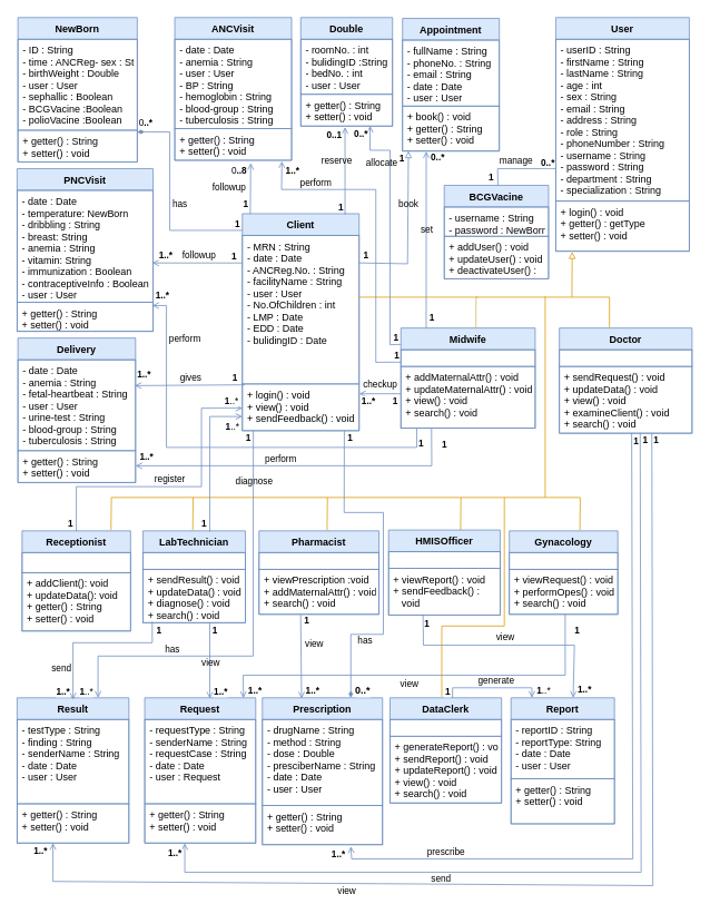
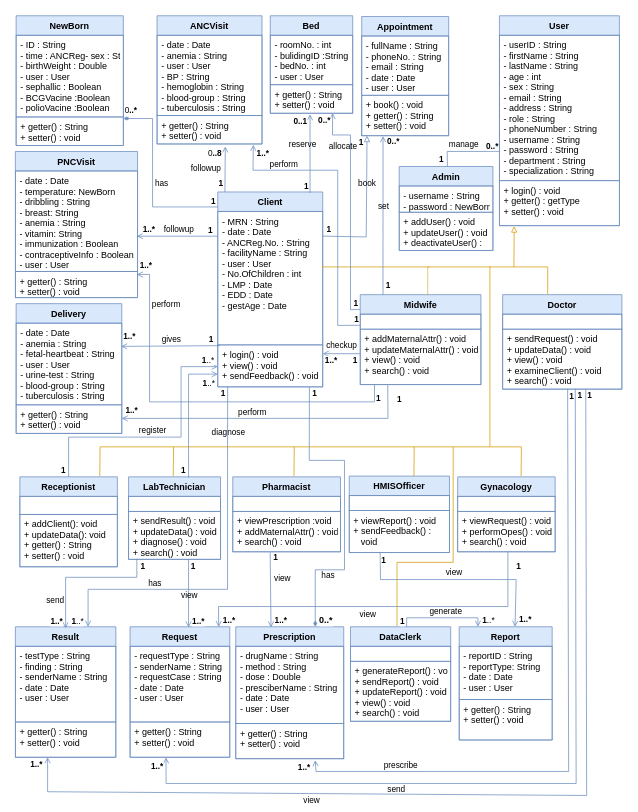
- <mxCell id="164" value="Double" style="swimlane;fontStyle=1;align=center;verticalAlign=top;childLayout=stackLayout;horizontal=1;startSize=26;horizontalStack=0;resizeParent=1;resizeParentMax=0;resizeLast=0;collapsible=1;marginBottom=0;strokeWidth=1;spacingTop=0;fontSize=12;strokeColor=#6c8ebf;fillColor=#dae8fc;" parent="1" vertex="1"><mxGeometry x="360" y="20" width="110" height="130" as="geometry" /></mxCell>
+ <mxCell id="164" value="Bed" style="swimlane;fontStyle=1;align=center;verticalAlign=top;childLayout=stackLayout;horizontal=1;startSize=26;horizontalStack=0;resizeParent=1;resizeParentMax=0;resizeLast=0;collapsible=1;marginBottom=0;strokeWidth=1;spacingTop=0;fontSize=12;strokeColor=#6c8ebf;fillColor=#dae8fc;" parent="1" vertex="1"><mxGeometry x="360" y="20" width="110" height="130" as="geometry" /></mxCell>
- <mxCell id="175" value="BCGVacine" style="swimlane;fontStyle=1;align=center;verticalAlign=top;childLayout=stackLayout;horizontal=1;startSize=26;horizontalStack=0;resizeParent=1;resizeParentMax=0;resizeLast=0;collapsible=1;marginBottom=0;strokeWidth=1;spacingTop=0;fontSize=12;strokeColor=#6c8ebf;fillColor=#dae8fc;" vertex="1" parent="1"><mxGeometry x="532" y="221" width="125" height="112" as="geometry" /></mxCell>
+ <mxCell id="175" value="Admin" style="swimlane;fontStyle=1;align=center;verticalAlign=top;childLayout=stackLayout;horizontal=1;startSize=26;horizontalStack=0;resizeParent=1;resizeParentMax=0;resizeLast=0;collapsible=1;marginBottom=0;strokeWidth=1;spacingTop=0;fontSize=12;strokeColor=#6c8ebf;fillColor=#dae8fc;" vertex="1" parent="1"><mxGeometry x="532" y="221" width="125" height="112" as="geometry" /></mxCell>
- <mxCell id="18" value="- MRN : String&#10;- date : Date&#10;- ANCReg.No. : String&#10;- facilityName : String&#10;- user : User&#10;- No.OfChildren : int&#10;- LMP : Date&#10;- EDD : Date&#10;- bulidingID : Date&#10;" style="text;strokeColor=#6C8EBF;fillColor=none;align=left;verticalAlign=top;spacingLeft=4;spacingRight=4;overflow=hidden;rotatable=0;points=[[0,0.5],[1,0.5]];portConstraint=eastwest;strokeWidth=1;spacingTop=0;fontSize=12;" parent="17" vertex="1"><mxGeometry y="26" width="140" height="178" as="geometry" /></mxCell>
+ <mxCell id="18" value="- MRN : String&#10;- date : Date&#10;- ANCReg.No. : String&#10;- facilityName : String&#10;- user : User&#10;- No.OfChildren : int&#10;- LMP : Date&#10;- EDD : Date&#10;- gestAge : Date&#10;" style="text;strokeColor=#6C8EBF;fillColor=none;align=left;verticalAlign=top;spacingLeft=4;spacingRight=4;overflow=hidden;rotatable=0;points=[[0,0.5],[1,0.5]];portConstraint=eastwest;strokeWidth=1;spacingTop=0;fontSize=12;" parent="17" vertex="1"><mxGeometry y="26" width="140" height="178" as="geometry" /></mxCell>
- <mxCell id="9" value="- requestType : String&#10;- senderName : String&#10;- requestCase : String&#10;- date : Date&#10;- user : Request" style="text;strokeColor=#6C8EBF;fillColor=none;align=left;verticalAlign=top;spacingLeft=4;spacingRight=4;overflow=hidden;rotatable=0;points=[[0,0.5],[1,0.5]];portConstraint=eastwest;strokeWidth=1;spacingTop=0;fontSize=12;" parent="8" vertex="1"><mxGeometry y="26" width="133" height="101" as="geometry" /></mxCell>
+ <mxCell id="9" value="- requestType : String&#10;- senderName : String&#10;- requestCase : String&#10;- date : Date&#10;- user : User" style="text;strokeColor=#6C8EBF;fillColor=none;align=left;verticalAlign=top;spacingLeft=4;spacingRight=4;overflow=hidden;rotatable=0;points=[[0,0.5],[1,0.5]];portConstraint=eastwest;strokeWidth=1;spacingTop=0;fontSize=12;" parent="8" vertex="1"><mxGeometry y="26" width="133" height="101" as="geometry" /></mxCell>
